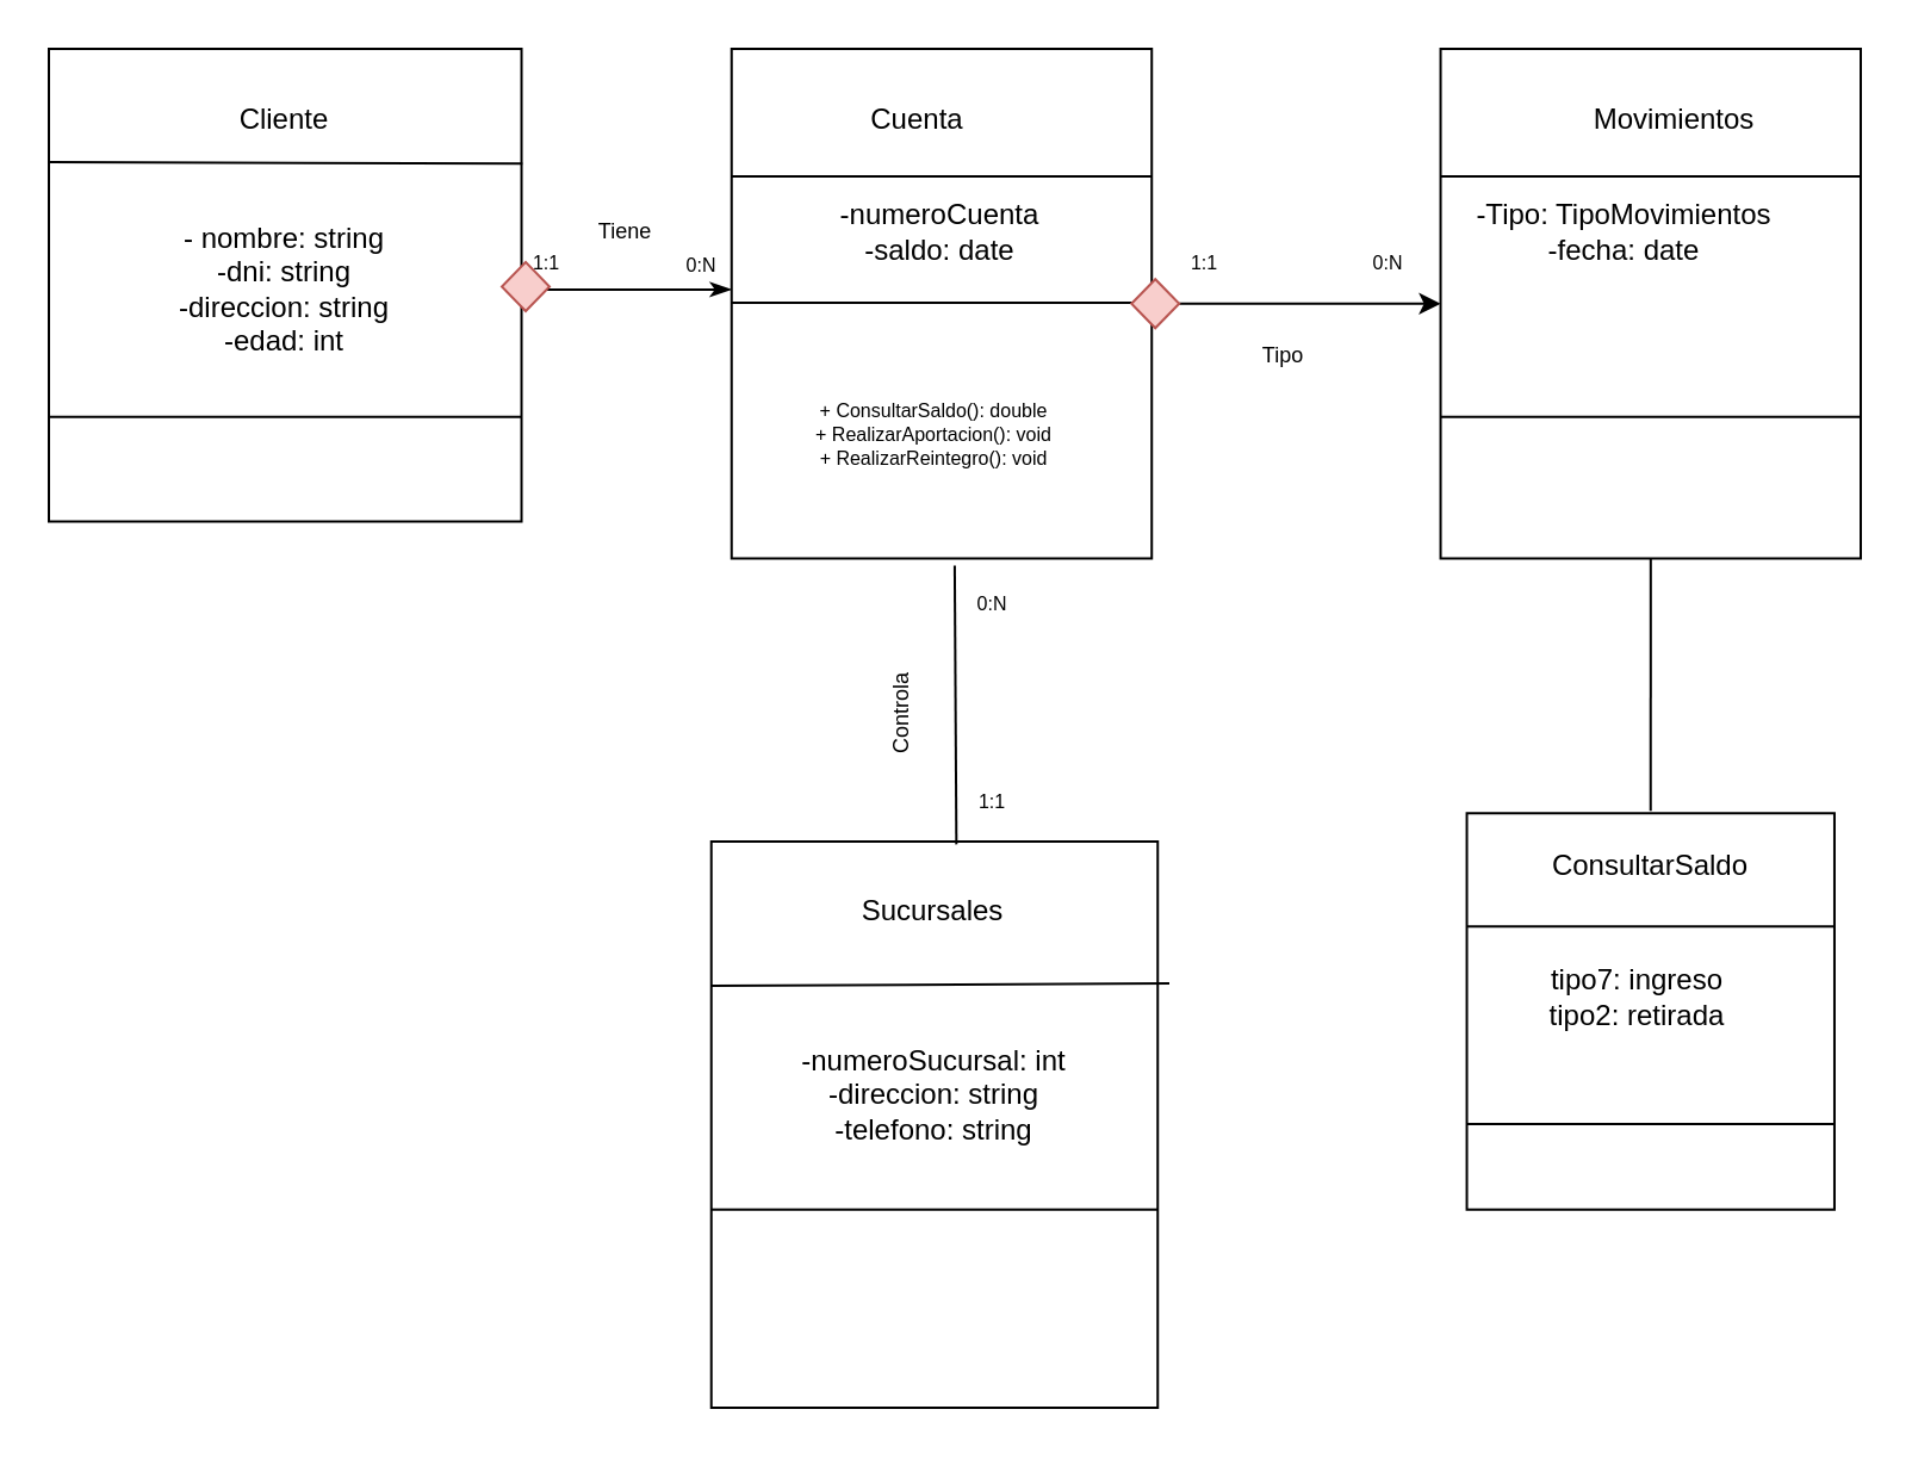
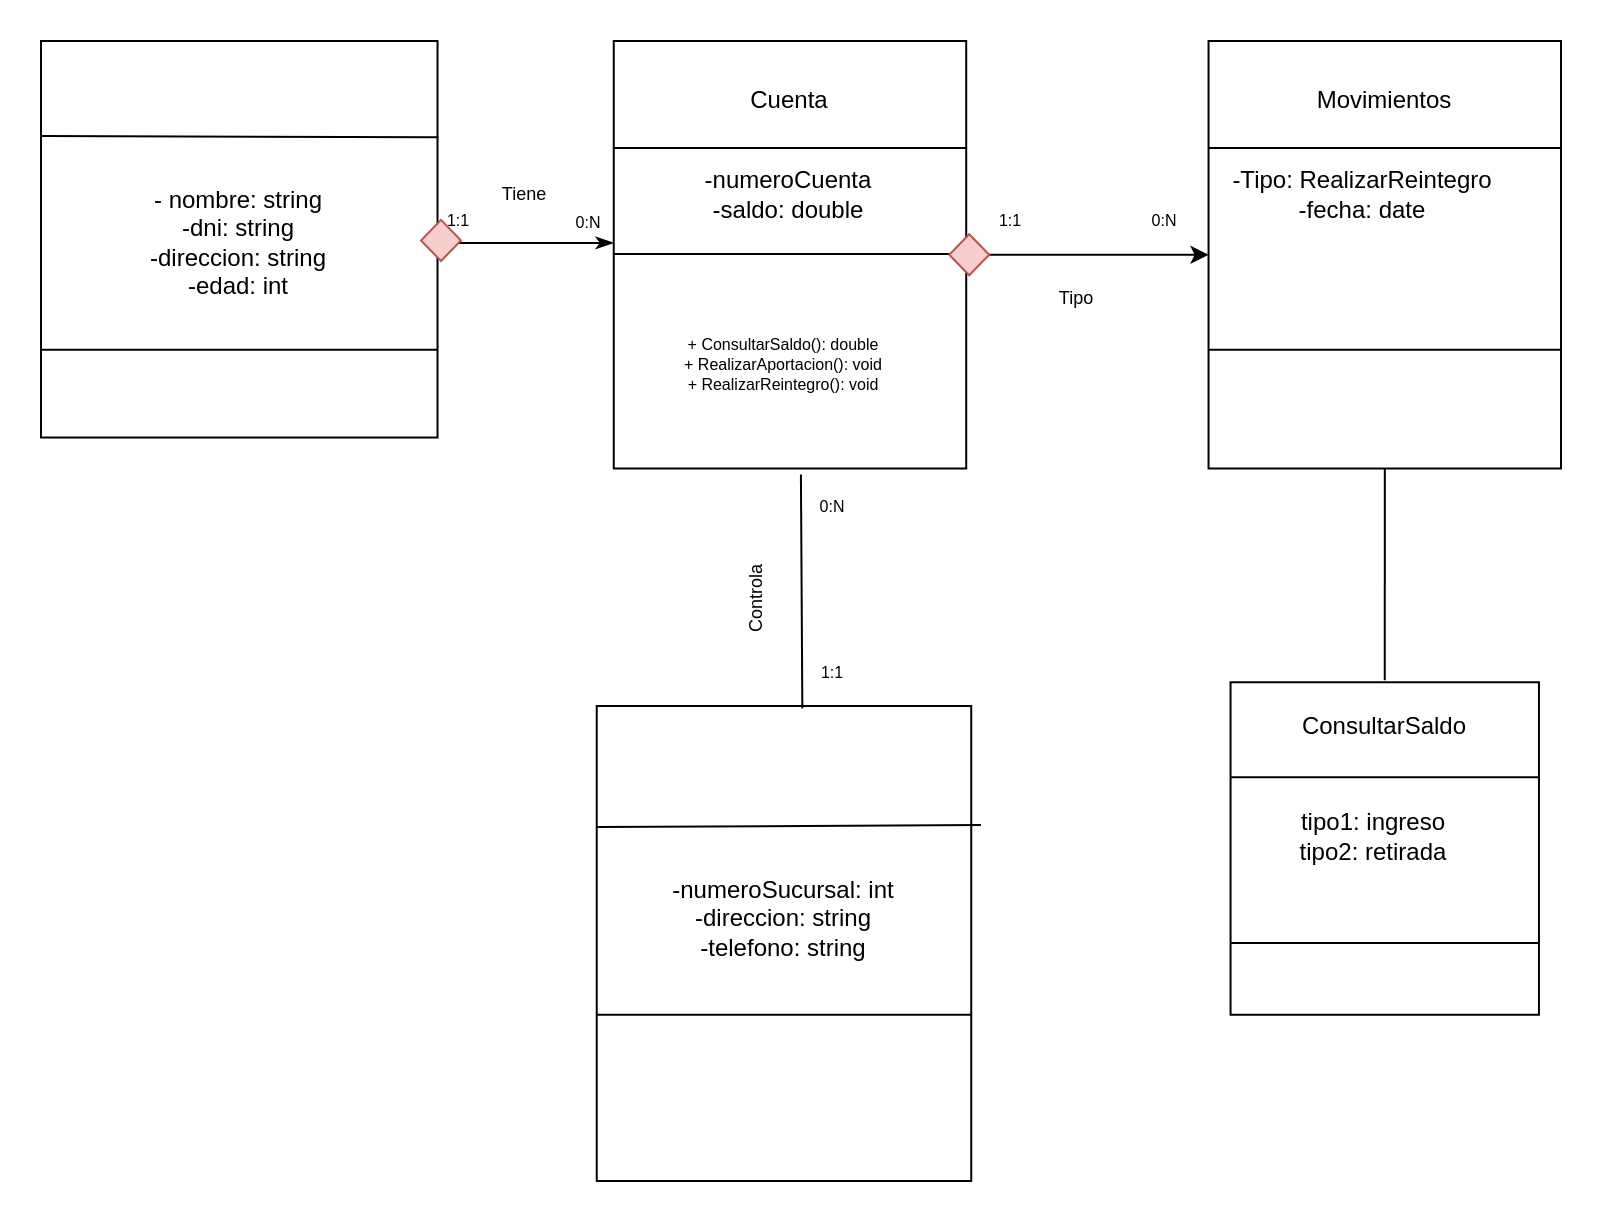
- <mxCell id="8" value="Cliente" style="text;html=1;align=center;verticalAlign=middle;whiteSpace=wrap;rounded=0;" parent="4" vertex="1"><mxGeometry x="66.087" y="11.875" width="66.087" height="35.625" as="geometry" /></mxCell>
- <mxCell id="22" value="Cuenta" style="text;html=1;align=center;verticalAlign=middle;whiteSpace=wrap;rounded=0;" parent="2" vertex="1"><mxGeometry x="314.928" y="11.875" width="99.13" height="35.625" as="geometry" /></mxCell>
+ <mxCell id="22" value="Cuenta" style="text;html=1;align=center;verticalAlign=middle;whiteSpace=wrap;rounded=0;" parent="2" vertex="1"><mxGeometry x="324.928" y="11.875" width="99.13" height="35.625" as="geometry" /></mxCell>
- <mxCell id="30" value="Movimientos" style="text;html=1;align=center;verticalAlign=middle;whiteSpace=wrap;rounded=0;" parent="2" vertex="1"><mxGeometry x="648.841" y="11.875" width="66.087" height="35.625" as="geometry" /></mxCell>
+ <mxCell id="30" value="Movimientos" style="text;html=1;align=center;verticalAlign=middle;whiteSpace=wrap;rounded=0;" parent="2" vertex="1"><mxGeometry x="638.841" y="11.875" width="66.087" height="35.625" as="geometry" /></mxCell>
- <mxCell id="23" value="&lt;div&gt;-numeroCuenta&lt;/div&gt;-saldo: date" style="text;html=1;align=center;verticalAlign=middle;whiteSpace=wrap;rounded=0;" parent="2" vertex="1"><mxGeometry x="275.362" y="59.375" width="198.261" height="35.625" as="geometry" /></mxCell>
+ <mxCell id="23" value="&lt;div&gt;-numeroCuenta&lt;/div&gt;-saldo: double" style="text;html=1;align=center;verticalAlign=middle;whiteSpace=wrap;rounded=0;" parent="2" vertex="1"><mxGeometry x="275.362" y="59.375" width="198.261" height="35.625" as="geometry" /></mxCell>
- <mxCell id="31" value="-Tipo: TipoMovimientos&lt;div&gt;&lt;/div&gt;&lt;div&gt;-fecha: date&lt;/div&gt;" style="text;html=1;align=center;verticalAlign=middle;whiteSpace=wrap;rounded=0;" parent="2" vertex="1"><mxGeometry x="561.739" y="59.375" width="198.261" height="35.625" as="geometry" /></mxCell>
+ <mxCell id="31" value="-Tipo: RealizarReintegro&lt;div&gt;&lt;/div&gt;&lt;div&gt;-fecha: date&lt;/div&gt;" style="text;html=1;align=center;verticalAlign=middle;whiteSpace=wrap;rounded=0;" parent="2" vertex="1"><mxGeometry x="561.739" y="59.375" width="198.261" height="35.625" as="geometry" /></mxCell>
- <mxCell id="13" value="Sucursales" style="text;html=1;align=center;verticalAlign=middle;whiteSpace=wrap;rounded=0;" parent="2" vertex="1"><mxGeometry x="338.453" y="344.375" width="66.087" height="35.625" as="geometry" /></mxCell>
- <mxCell id="37" value="tipo7: ingreso&lt;div&gt;tipo2: retirada&lt;/div&gt;" style="text;html=1;align=center;verticalAlign=middle;whiteSpace=wrap;rounded=0;" parent="32" vertex="1"><mxGeometry y="59.375" width="143.188" height="35.625" as="geometry" /></mxCell>
+ <mxCell id="37" value="tipo1: ingreso&lt;div&gt;tipo2: retirada&lt;/div&gt;" style="text;html=1;align=center;verticalAlign=middle;whiteSpace=wrap;rounded=0;" parent="32" vertex="1"><mxGeometry y="59.375" width="143.188" height="35.625" as="geometry" /></mxCell>
